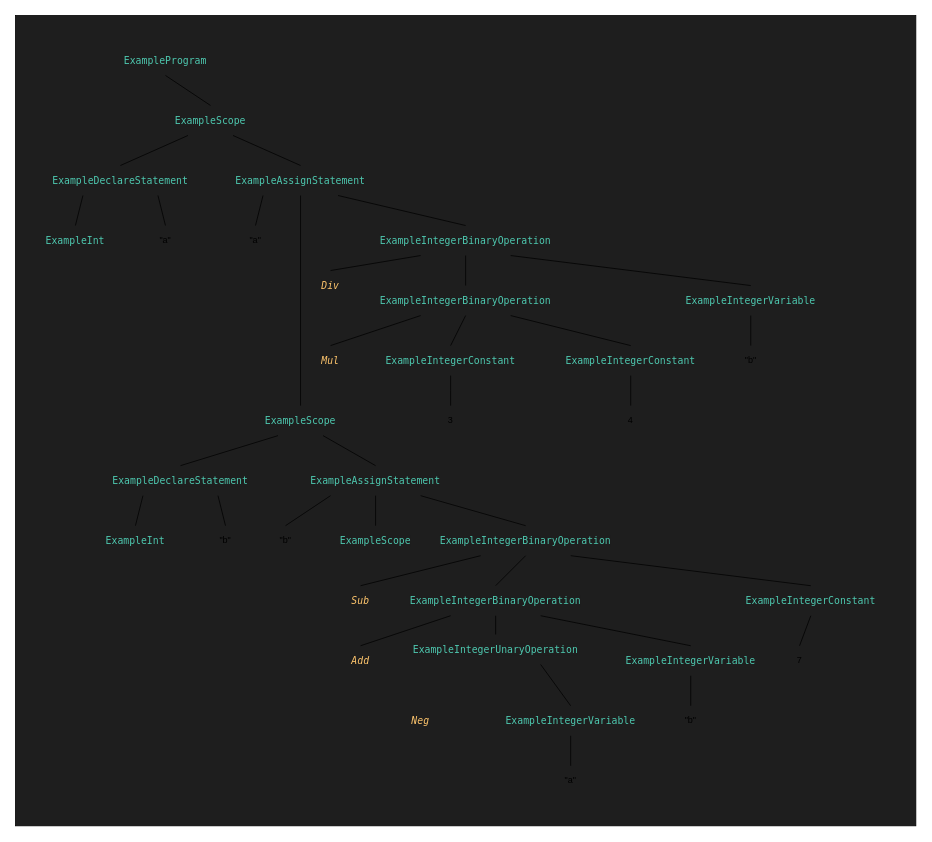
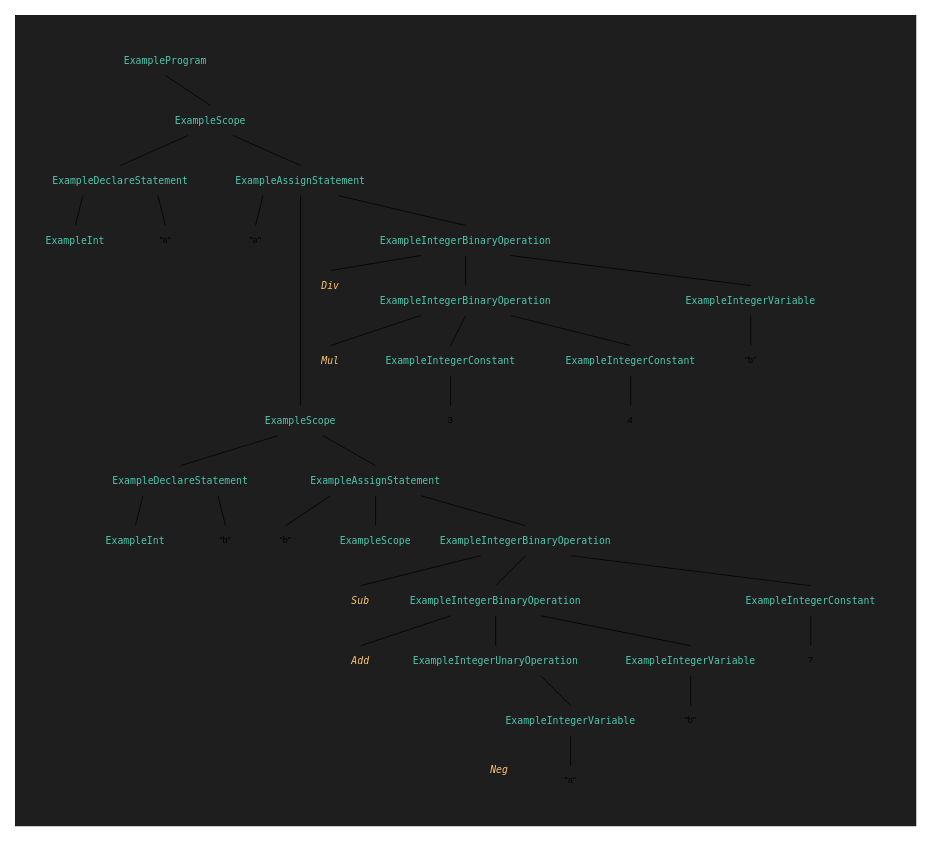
- <mxCell id="48" value="&lt;div style=&quot;background-color:#1e1e1e;color:#d4d4d4&quot;&gt;&lt;pre style=&quot;font-family:'JetBrains Mono',monospace;font-size:9.8pt;&quot;&gt;&lt;span style=&quot;color:#4ec9b0;&quot;&gt;ExampleIntegerUnaryOperation&lt;/span&gt;&lt;/pre&gt;&lt;/div&gt;" style="text;html=1;align=center;verticalAlign=middle;whiteSpace=wrap;rounded=0;" vertex="1" parent="1"><mxGeometry x="540" y="845" width="240" height="40" as="geometry" /></mxCell>
+ <mxCell id="48" value="&lt;div style=&quot;background-color:#1e1e1e;color:#d4d4d4&quot;&gt;&lt;pre style=&quot;font-family:'JetBrains Mono',monospace;font-size:9.8pt;&quot;&gt;&lt;span style=&quot;color:#4ec9b0;&quot;&gt;ExampleIntegerUnaryOperation&lt;/span&gt;&lt;/pre&gt;&lt;/div&gt;" style="text;html=1;align=center;verticalAlign=middle;whiteSpace=wrap;rounded=0;" vertex="1" parent="1"><mxGeometry x="540" y="860" width="240" height="40" as="geometry" /></mxCell>
- <mxCell id="70" value="7" style="text;html=1;align=center;verticalAlign=middle;whiteSpace=wrap;rounded=0;" vertex="1" parent="1"><mxGeometry x="1045" y="860" width="40" height="40" as="geometry" /></mxCell>
+ <mxCell id="70" value="7" style="text;html=1;align=center;verticalAlign=middle;whiteSpace=wrap;rounded=0;" vertex="1" parent="1"><mxGeometry x="1060" y="860" width="40" height="40" as="geometry" /></mxCell>
- <mxCell id="51" value="&lt;div style=&quot;background-color:#1e1e1e;color:#d4d4d4&quot;&gt;&lt;pre style=&quot;font-family:'JetBrains Mono',monospace;font-size:9.8pt;&quot;&gt;&lt;span style=&quot;color:#ffc66d;font-style:italic;&quot;&gt;Neg&lt;/span&gt;&lt;/pre&gt;&lt;/div&gt;" style="text;html=1;align=center;verticalAlign=middle;whiteSpace=wrap;rounded=0;" vertex="1" parent="1"><mxGeometry x="540" y="940" width="40" height="40" as="geometry" /></mxCell>
+ <mxCell id="51" value="&lt;div style=&quot;background-color:#1e1e1e;color:#d4d4d4&quot;&gt;&lt;pre style=&quot;font-family:'JetBrains Mono',monospace;font-size:9.8pt;&quot;&gt;&lt;span style=&quot;color:#ffc66d;font-style:italic;&quot;&gt;Neg&lt;/span&gt;&lt;/pre&gt;&lt;/div&gt;" style="text;html=1;align=center;verticalAlign=middle;whiteSpace=wrap;rounded=0;" vertex="1" parent="1"><mxGeometry x="645" y="1005" width="40" height="40" as="geometry" /></mxCell>
